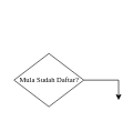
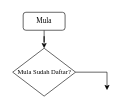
+ <mxCell id="3" value="&lt;p&gt;&lt;font face=&quot;Times New Roman&quot;&gt;Mula&lt;/font&gt;&lt;/p&gt;" style="rounded=1;whiteSpace=wrap;html=1;" vertex="1" parent="1"><mxGeometry x="38" y="20" width="70" height="30" as="geometry" /></mxCell>
+ <mxCell id="2" style="edgeStyle=orthogonalEdgeStyle;rounded=0;orthogonalLoop=1;jettySize=auto;html=1;entryX=0.5;entryY=0;entryDx=0;entryDy=0;fontFamily=Times New Roman;" edge="1" parent="1" source="3" target="4"><mxGeometry relative="1" as="geometry" /></mxCell>
